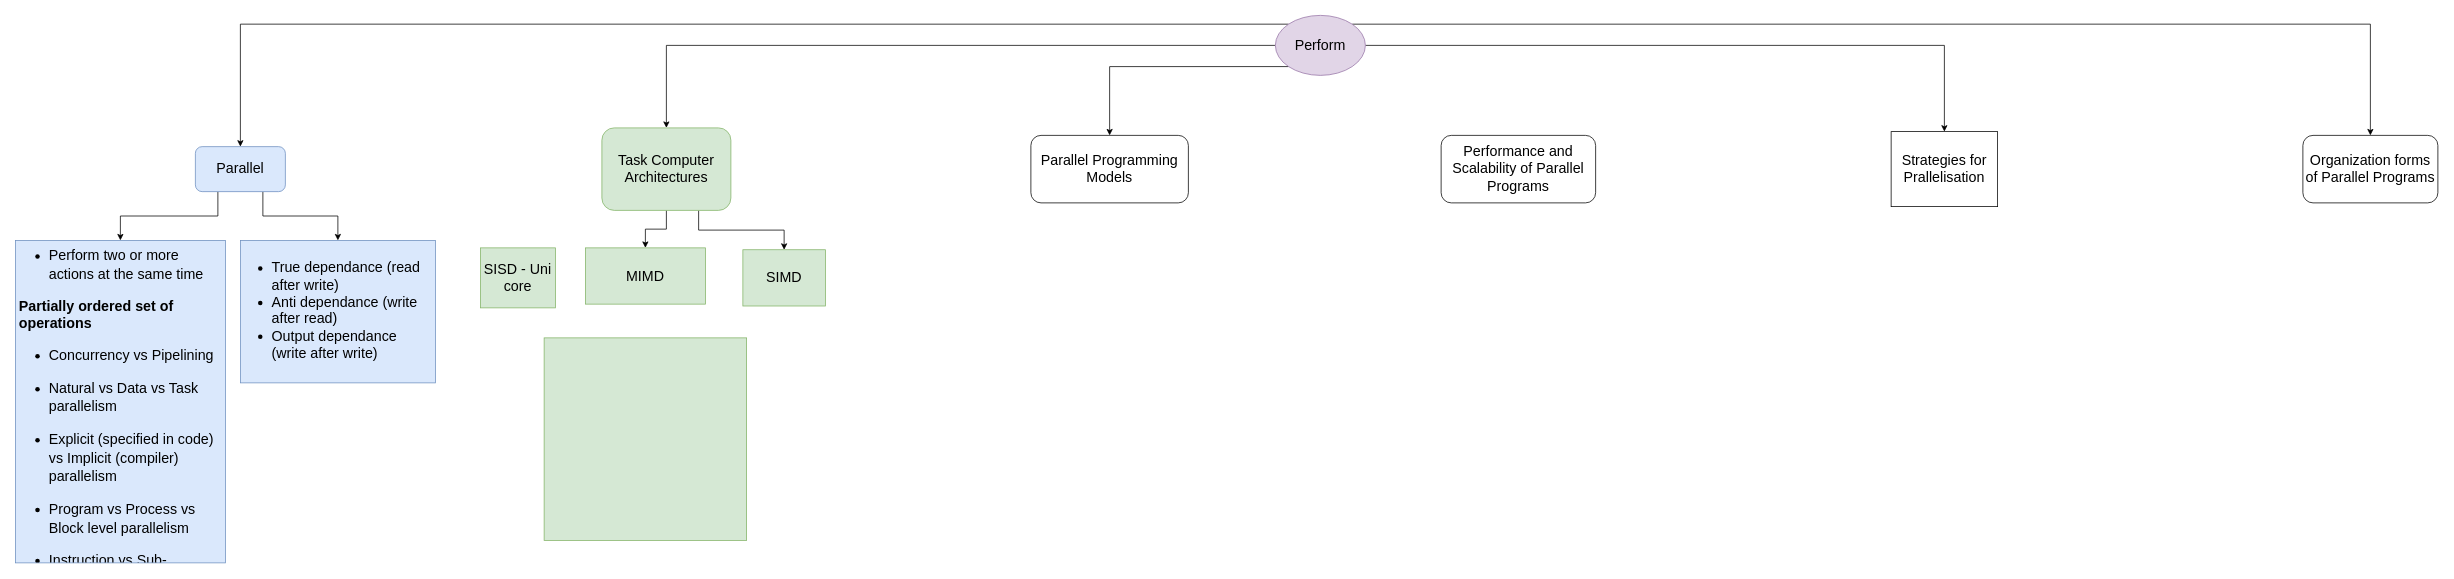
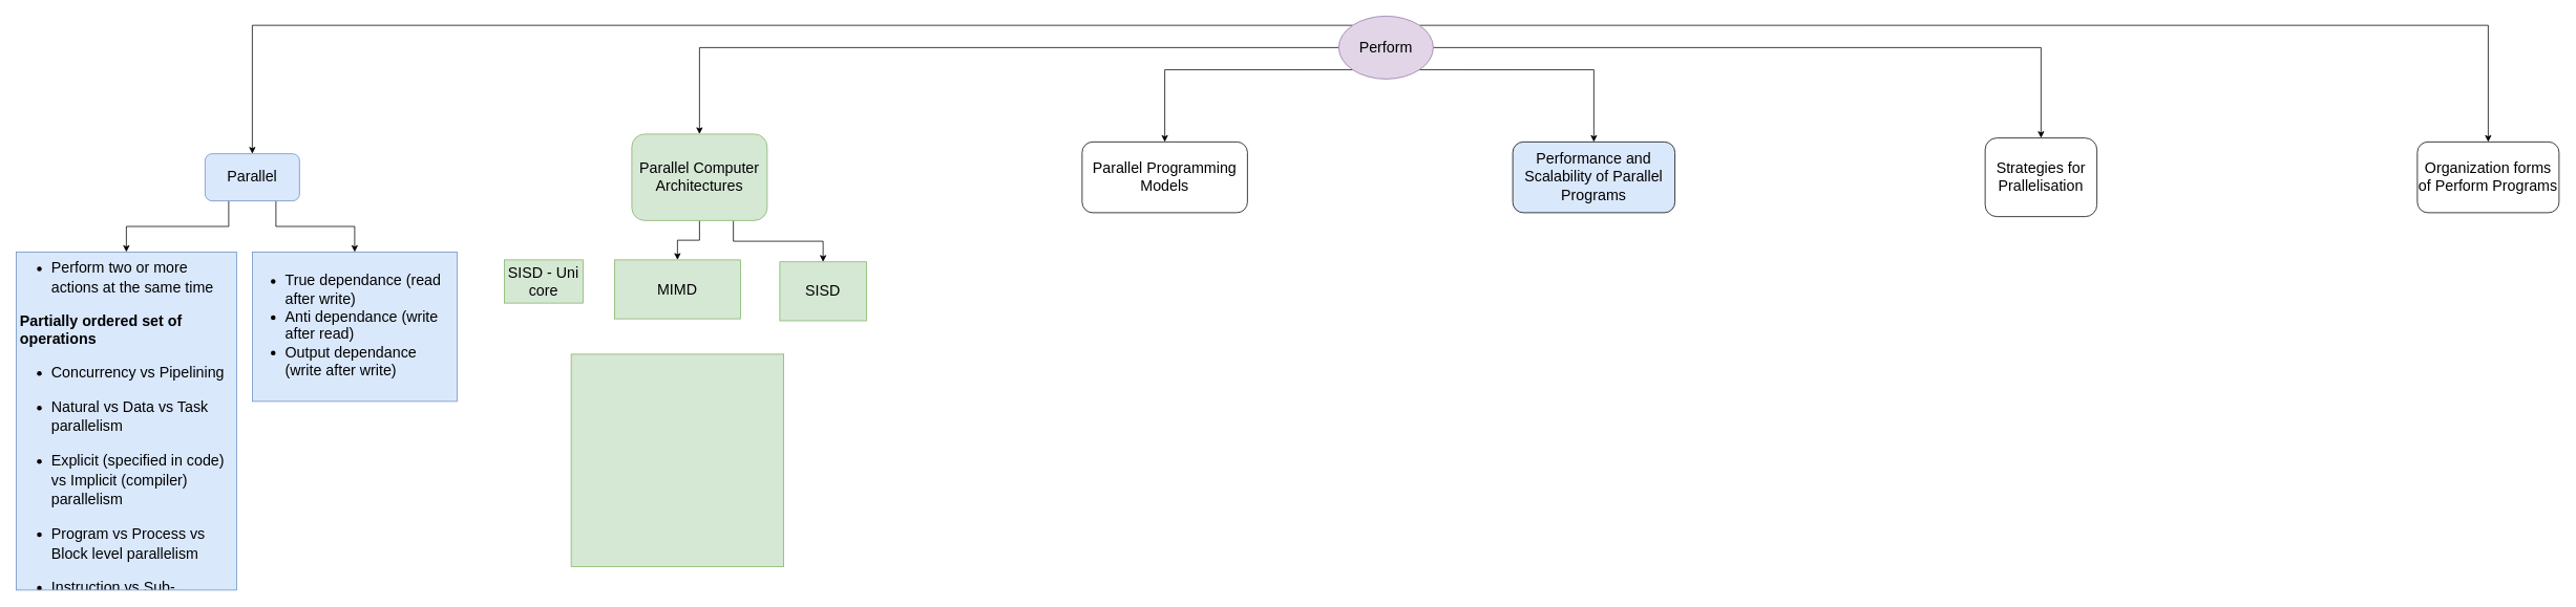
+ <mxCell id="2" style="edgeStyle=orthogonalEdgeStyle;rounded=0;orthogonalLoop=1;jettySize=auto;html=1;exitX=1;exitY=1;exitDx=0;exitDy=0;entryX=0.5;entryY=0;entryDx=0;entryDy=0;fontSize=19;" edge="1" parent="1" source="8" target="17"><mxGeometry relative="1" as="geometry" /></mxCell>
- <mxCell id="15" value="Task Computer Architectures" style="rounded=1;whiteSpace=wrap;html=1;flipH=1;fontSize=19;fillColor=#d5e8d4;strokeColor=#82b366;" vertex="1" parent="1"><mxGeometry x="802" y="170" width="172" height="110" as="geometry" /></mxCell>
+ <mxCell id="15" value="Parallel Computer Architectures" style="rounded=1;whiteSpace=wrap;html=1;flipH=1;fontSize=19;fillColor=#d5e8d4;strokeColor=#82b366;" vertex="1" parent="1"><mxGeometry x="802" y="170" width="172" height="110" as="geometry" /></mxCell>
- <mxCell id="17" value="Performance and Scalability of Parallel Programs" style="rounded=1;whiteSpace=wrap;html=1;flipH=1;fontSize=19;" vertex="1" parent="1"><mxGeometry x="1921" y="180" width="206" height="90" as="geometry" /></mxCell>
+ <mxCell id="17" value="Performance and Scalability of Parallel Programs" style="rounded=1;whiteSpace=wrap;html=1;flipH=1;fontSize=19;fillColor=#dae8fc;" vertex="1" parent="1"><mxGeometry x="1921" y="180" width="206" height="90" as="geometry" /></mxCell>
- <mxCell id="18" value="Strategies for Prallelisation" style="whiteSpace=wrap;html=1;flipH=1;fontSize=19;rounded=0;" vertex="1" parent="1"><mxGeometry x="2521" y="175" width="142" height="100" as="geometry" /></mxCell>
+ <mxCell id="18" value="Strategies for Prallelisation" style="rounded=1;whiteSpace=wrap;html=1;flipH=1;fontSize=19;" vertex="1" parent="1"><mxGeometry x="2521" y="175" width="142" height="100" as="geometry" /></mxCell>
- <mxCell id="12" value="Organization forms of Parallel Programs" style="rounded=1;whiteSpace=wrap;html=1;fontSize=19;" vertex="1" parent="1"><mxGeometry x="3070" y="180" width="180" height="90" as="geometry" /></mxCell>
+ <mxCell id="12" value="Organization forms of Perform Programs" style="rounded=1;whiteSpace=wrap;html=1;fontSize=19;" vertex="1" parent="1"><mxGeometry x="3070" y="180" width="180" height="90" as="geometry" /></mxCell>
- <mxCell id="21" value="&lt;div style=&quot;&quot;&gt;&lt;span style=&quot;background-color: initial;&quot;&gt;SISD - Uni core&lt;/span&gt;&lt;/div&gt;" style="rounded=0;whiteSpace=wrap;html=1;fontSize=19;fillColor=#d5e8d4;strokeColor=#82b366;align=center;verticalAlign=middle;" vertex="1" parent="1"><mxGeometry x="640" y="330" width="100" height="80" as="geometry" /></mxCell>
+ <mxCell id="21" value="&lt;div style=&quot;&quot;&gt;&lt;span style=&quot;background-color: initial;&quot;&gt;SISD - Uni core&lt;/span&gt;&lt;/div&gt;" style="rounded=0;whiteSpace=wrap;html=1;fontSize=19;fillColor=#d5e8d4;strokeColor=#82b366;align=center;verticalAlign=middle;" vertex="1" parent="1"><mxGeometry x="640" y="330" width="100" height="55" as="geometry" /></mxCell>
- <mxCell id="22" value="SIMD" style="rounded=0;whiteSpace=wrap;html=1;fontSize=19;fillColor=#d5e8d4;strokeColor=#82b366;align=center;verticalAlign=middle;" vertex="1" parent="1"><mxGeometry x="990" y="332.5" width="110" height="75" as="geometry" /></mxCell>
+ <mxCell id="22" value="SISD" style="rounded=0;whiteSpace=wrap;html=1;fontSize=19;fillColor=#d5e8d4;strokeColor=#82b366;align=center;verticalAlign=middle;" vertex="1" parent="1"><mxGeometry x="990" y="332.5" width="110" height="75" as="geometry" /></mxCell>
